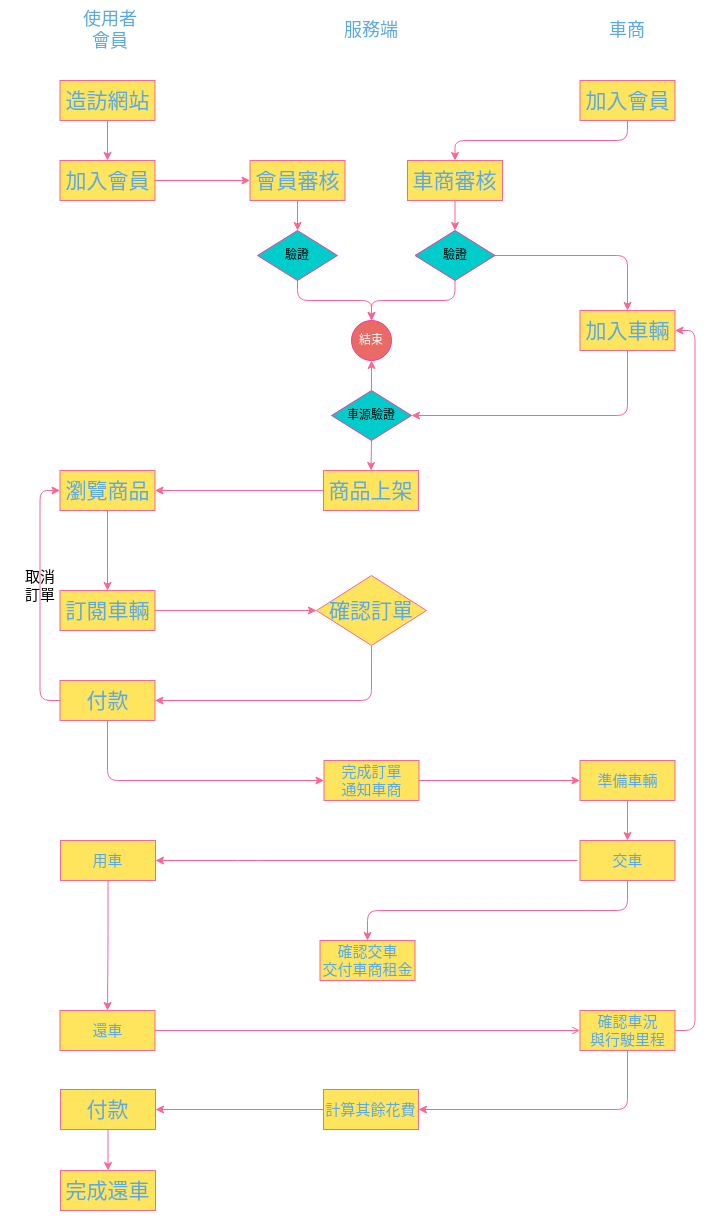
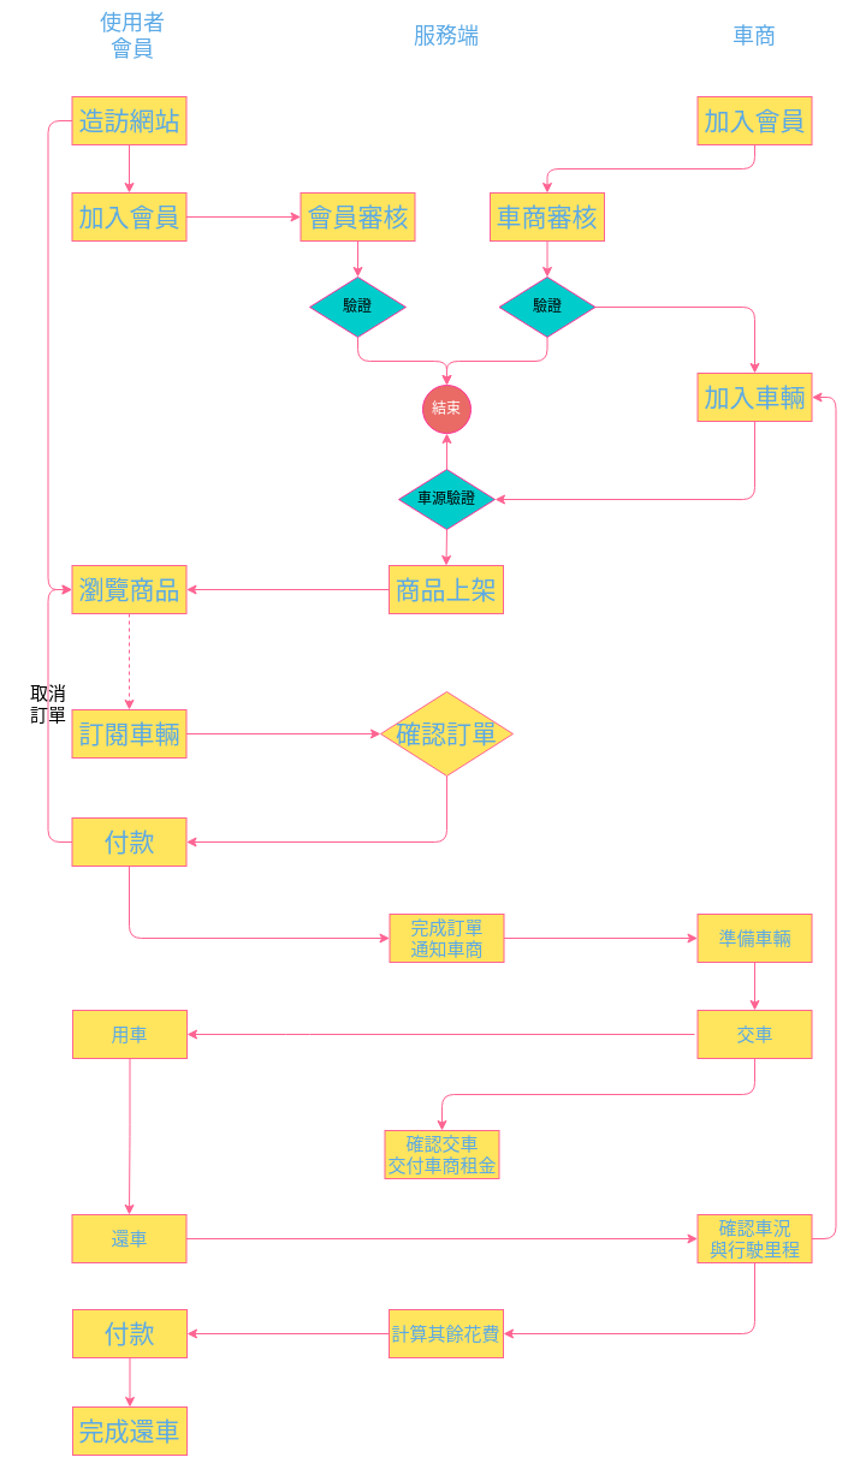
+ <mxCell id="6" style="edgeStyle=orthogonalEdgeStyle;curved=0;rounded=1;sketch=0;orthogonalLoop=1;jettySize=auto;html=1;exitX=0;exitY=0.5;exitDx=0;exitDy=0;entryX=0;entryY=0.5;entryDx=0;entryDy=0;fontColor=#FFFFFF;strokeColor=#FF6392;fillColor=#FFE45E;" edge="1" parent="1" source="7" target="30"><mxGeometry relative="1" as="geometry" /></mxCell>
- <mxCell id="29" style="edgeStyle=orthogonalEdgeStyle;curved=0;rounded=1;sketch=0;orthogonalLoop=1;jettySize=auto;html=1;exitX=0.5;exitY=1;exitDx=0;exitDy=0;entryX=0.5;entryY=0;entryDx=0;entryDy=0;fontSize=16;fontColor=#FFFFFF;strokeColor=#FF6392;fillColor=#FFE45E;" edge="1" parent="1" source="30" target="32"><mxGeometry relative="1" as="geometry" /></mxCell>
+ <mxCell id="29" style="edgeStyle=orthogonalEdgeStyle;curved=0;rounded=1;sketch=0;orthogonalLoop=1;jettySize=auto;html=1;exitX=0.5;exitY=1;exitDx=0;exitDy=0;entryX=0.5;entryY=0;entryDx=0;entryDy=0;fontSize=16;fontColor=#FFFFFF;strokeColor=#FF6392;fillColor=#FFE45E;dashed=1;" edge="1" parent="1" source="30" target="32"><mxGeometry relative="1" as="geometry" /></mxCell>
- <mxCell id="49" style="edgeStyle=orthogonalEdgeStyle;curved=0;rounded=1;sketch=0;orthogonalLoop=1;jettySize=auto;html=1;exitX=1;exitY=0.5;exitDx=0;exitDy=0;entryX=0;entryY=0.5;entryDx=0;entryDy=0;fontSize=15;fontColor=#000000;strokeColor=#FF6392;fillColor=#FFE45E;endArrow=open;" edge="1" parent="1" source="50" target="53"><mxGeometry relative="1" as="geometry" /></mxCell>
+ <mxCell id="49" style="edgeStyle=orthogonalEdgeStyle;curved=0;rounded=1;sketch=0;orthogonalLoop=1;jettySize=auto;html=1;exitX=1;exitY=0.5;exitDx=0;exitDy=0;entryX=0;entryY=0.5;entryDx=0;entryDy=0;fontSize=15;fontColor=#000000;strokeColor=#FF6392;fillColor=#FFE45E;" edge="1" parent="1" source="50" target="53"><mxGeometry relative="1" as="geometry" /></mxCell>
